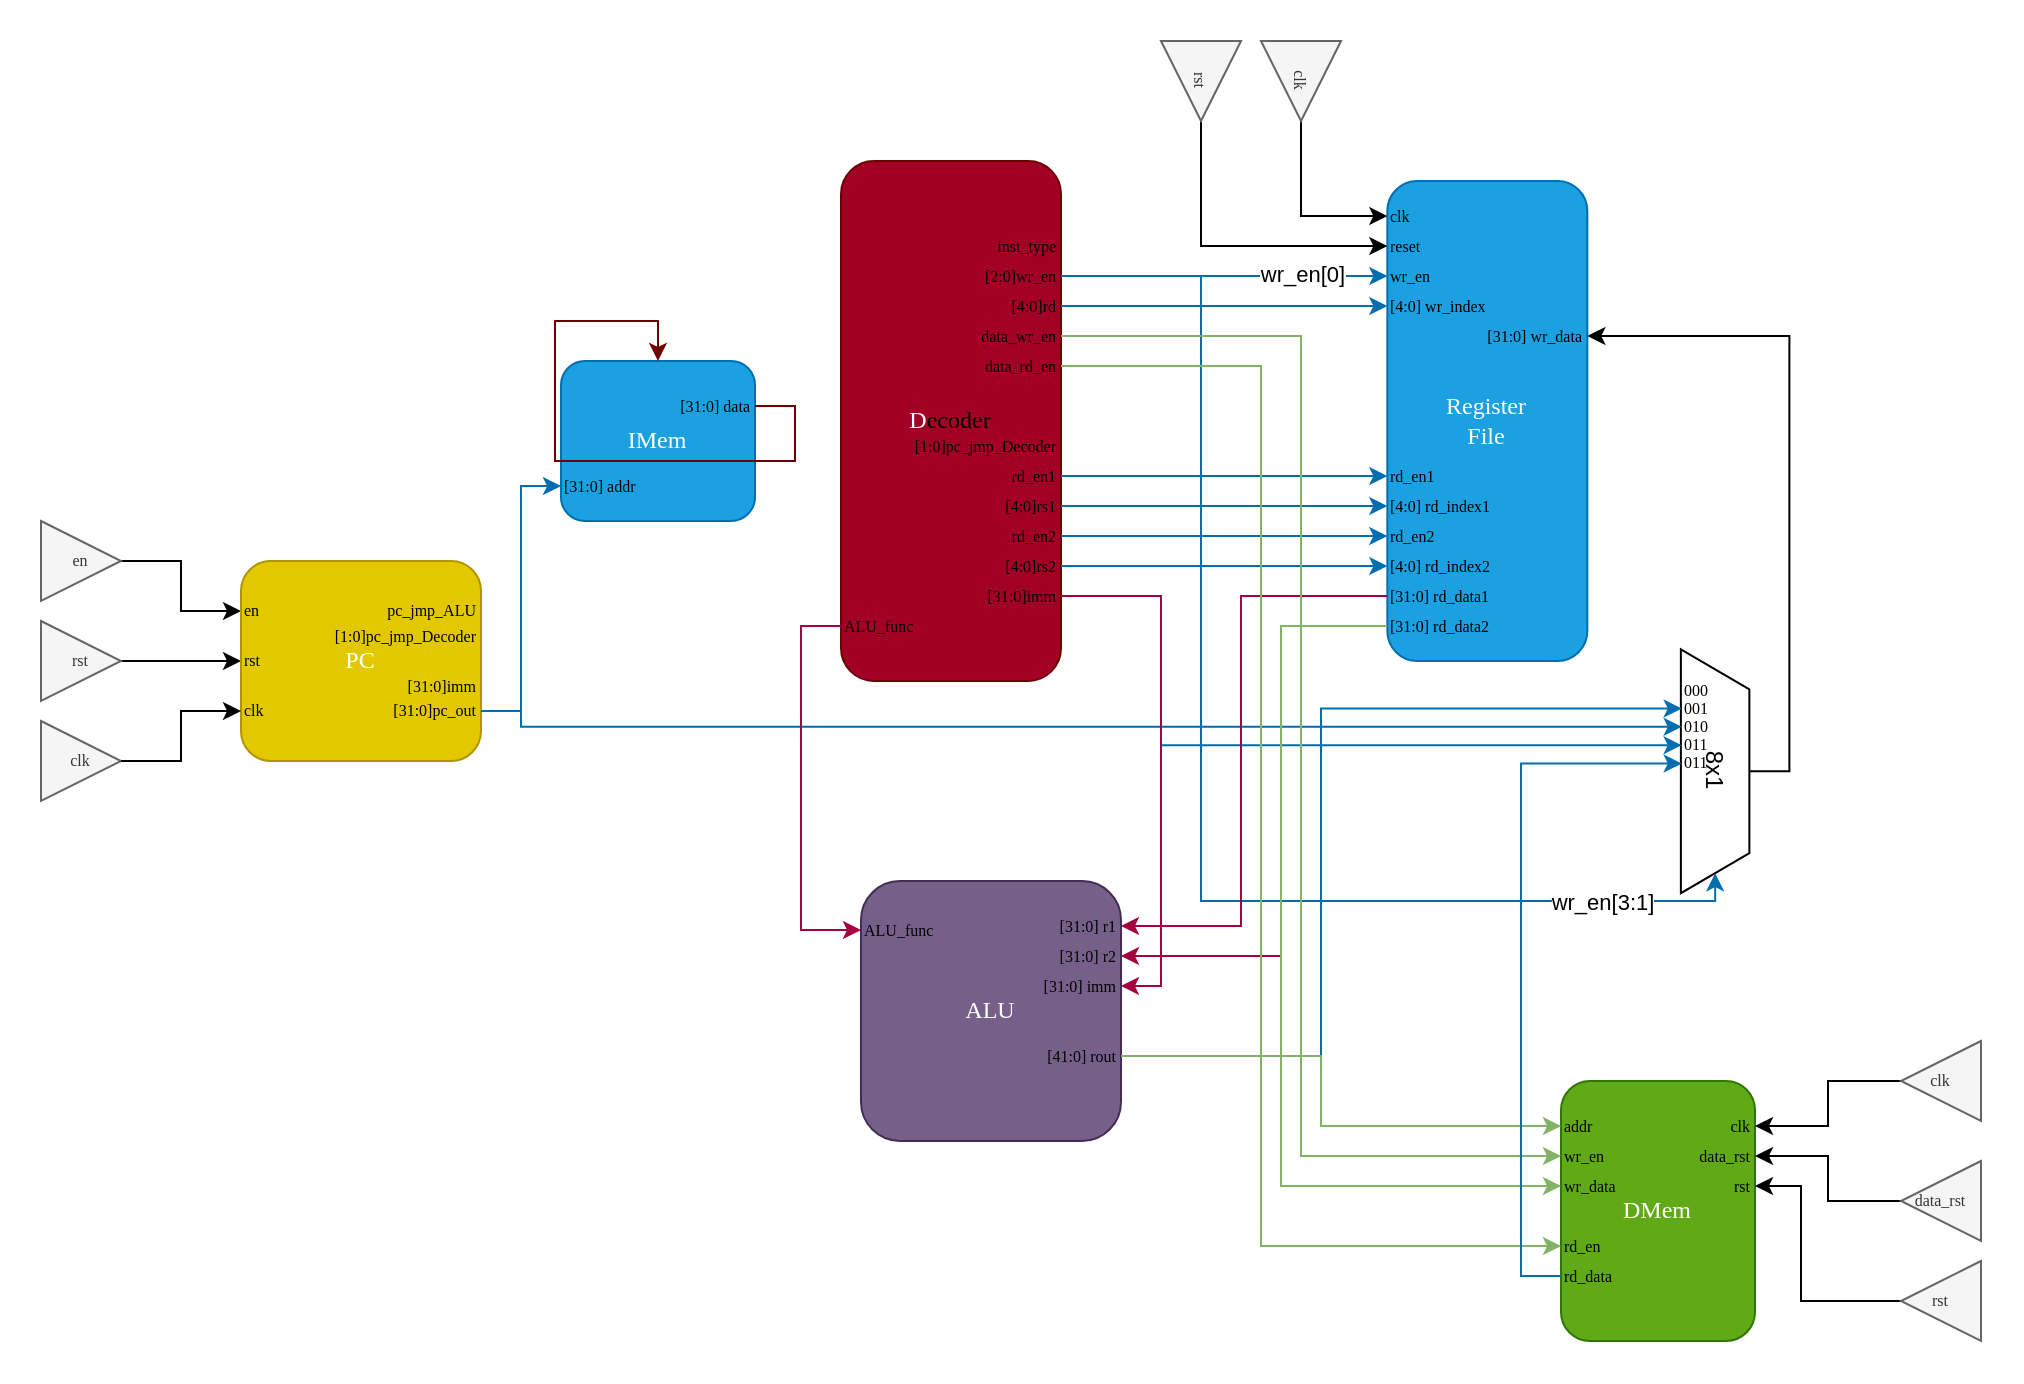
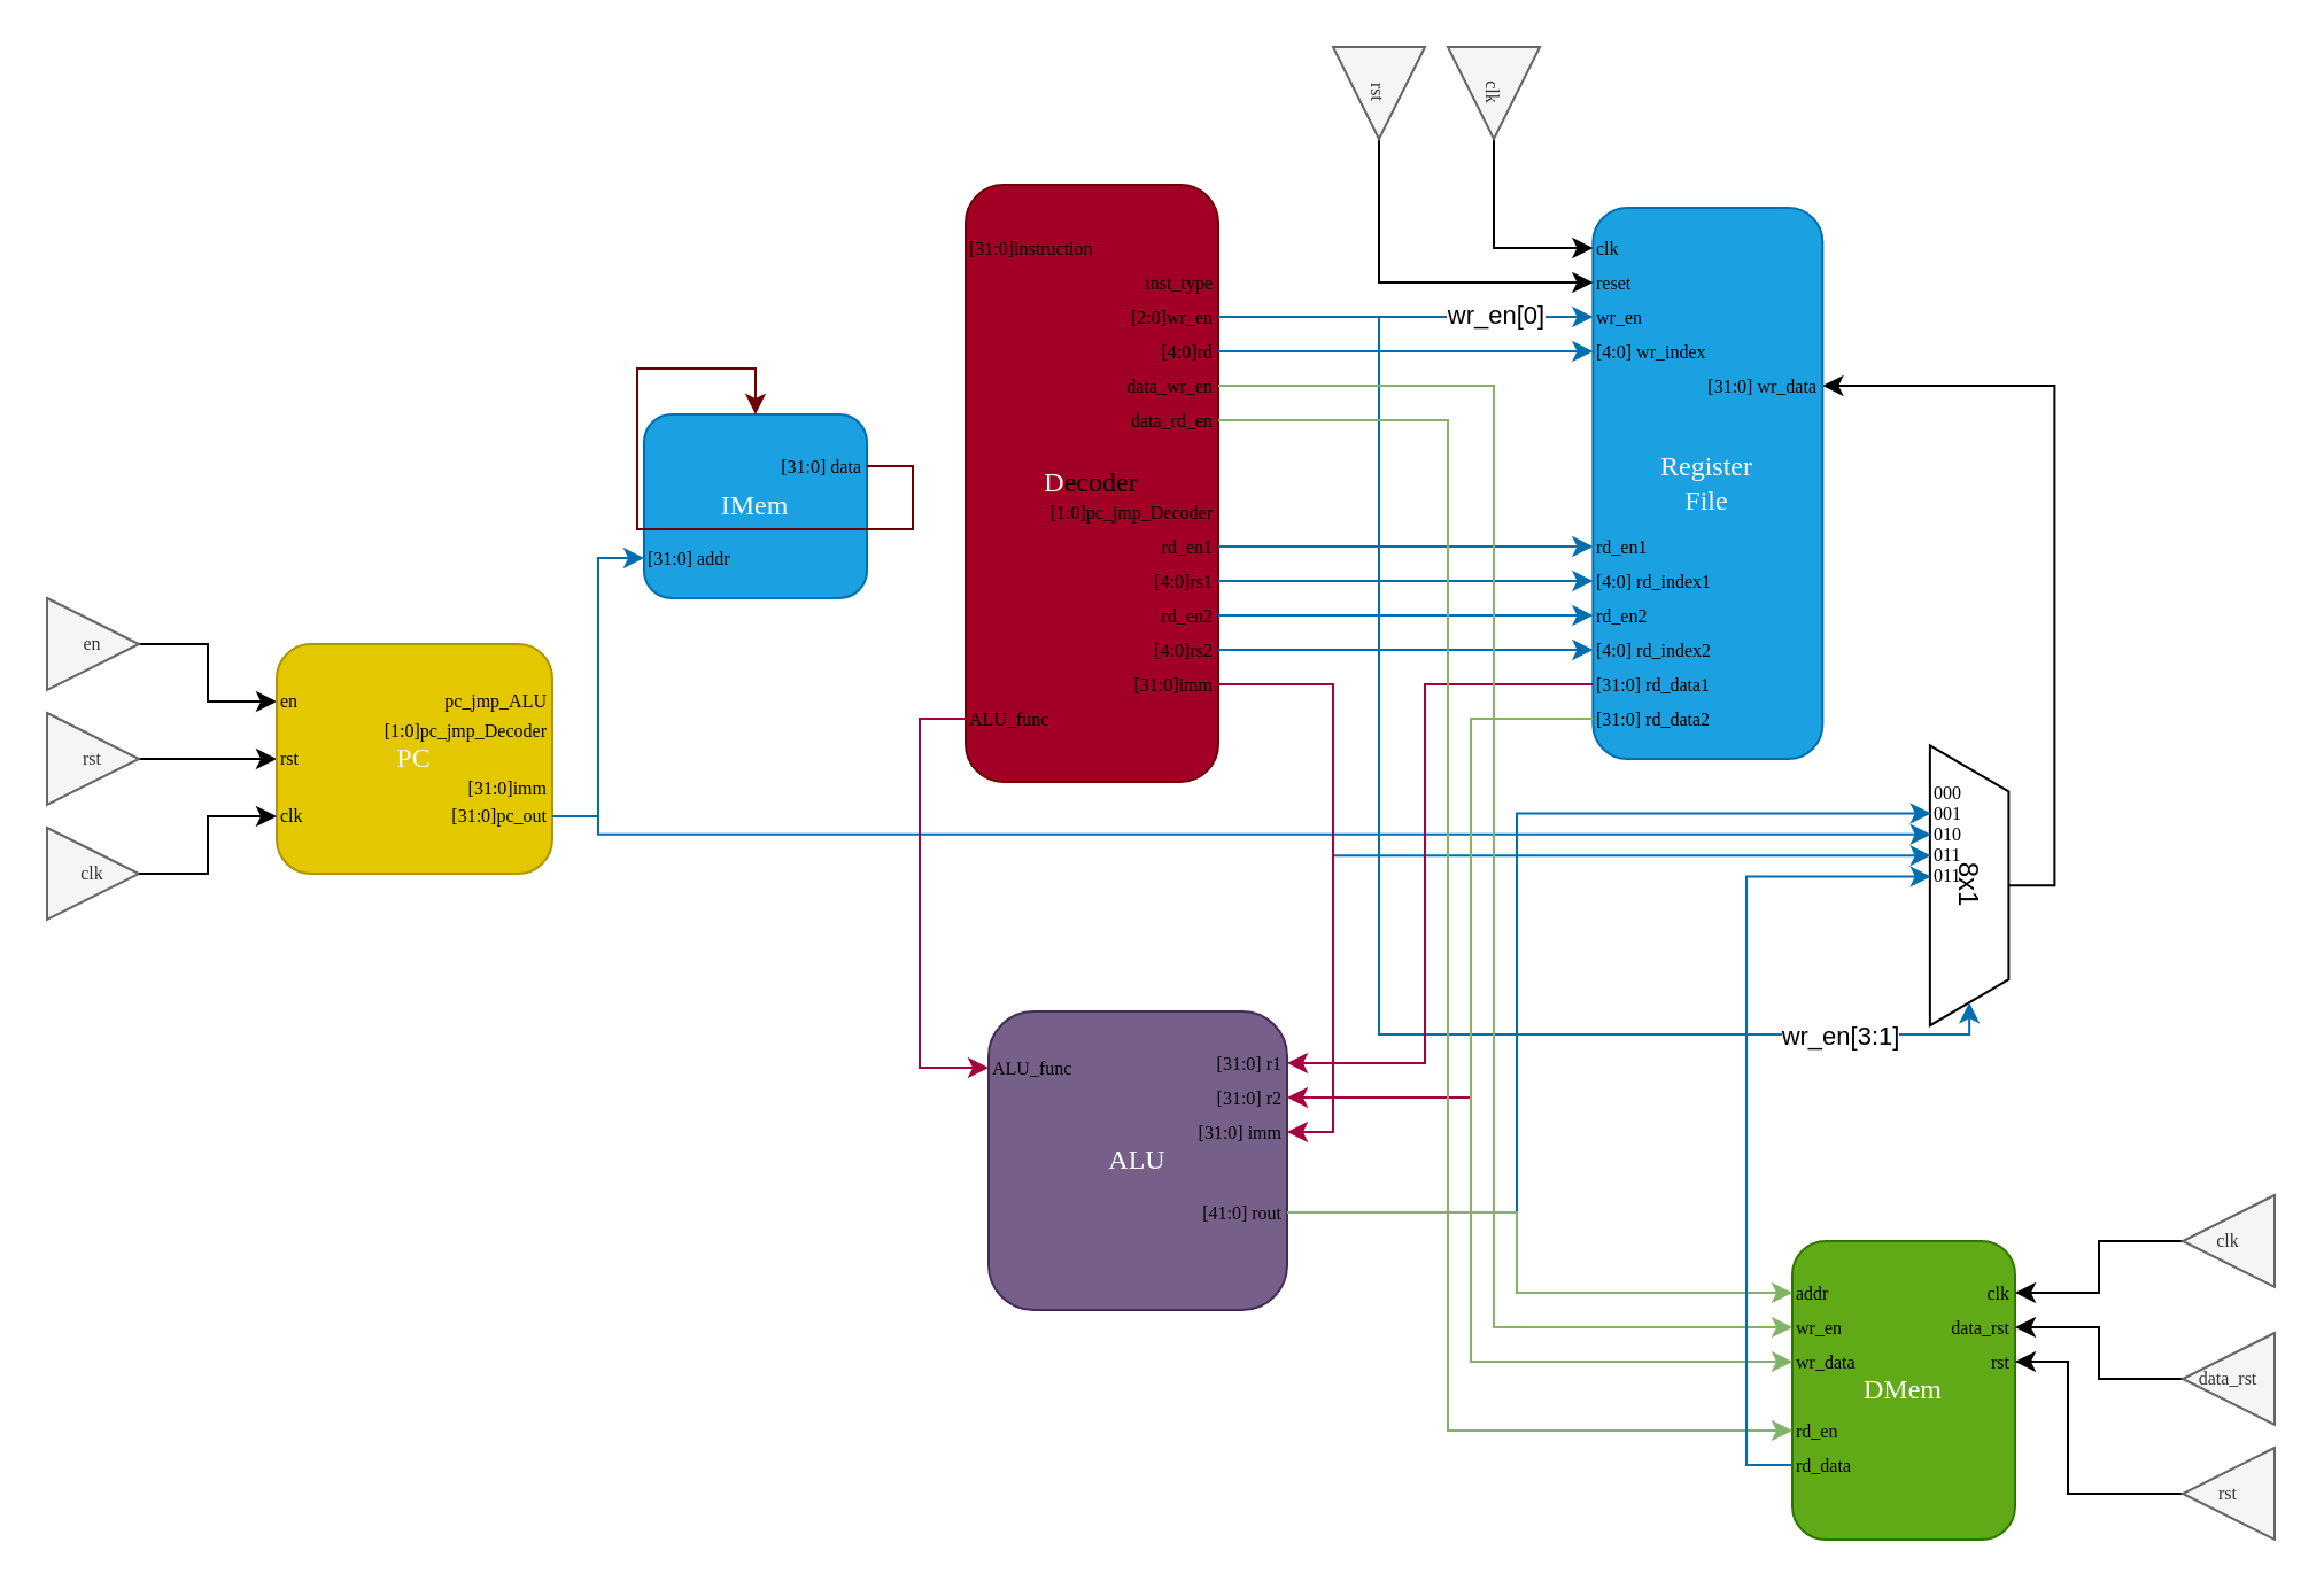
+ <mxCell id="18" value="[31:0]instruction" style="text;html=1;align=left;verticalAlign=middle;whiteSpace=wrap;rounded=0;fontFamily=Lucida Console;fontSize=8;" parent="16" vertex="1"><mxGeometry y="20" width="87" height="15" as="geometry" /></mxCell>
